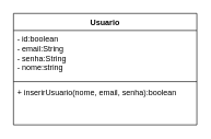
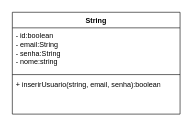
- <mxCell id="2" value="Usuario" style="swimlane;fontStyle=1;align=center;verticalAlign=top;childLayout=stackLayout;horizontal=1;startSize=26;horizontalStack=0;resizeParent=1;resizeParentMax=0;resizeLast=0;collapsible=1;marginBottom=0;whiteSpace=wrap;html=1;" vertex="1" parent="1"><mxGeometry x="20" y="20" width="280" height="170" as="geometry" /></mxCell>
+ <mxCell id="2" value="String" style="swimlane;fontStyle=1;align=center;verticalAlign=top;childLayout=stackLayout;horizontal=1;startSize=26;horizontalStack=0;resizeParent=1;resizeParentMax=0;resizeLast=0;collapsible=1;marginBottom=0;whiteSpace=wrap;html=1;" vertex="1" parent="1"><mxGeometry x="20" y="20" width="280" height="170" as="geometry" /></mxCell>
- <mxCell id="5" value="+ inserirUsuario(nome, email, senha):boolean" style="text;strokeColor=none;fillColor=none;align=left;verticalAlign=top;spacingLeft=4;spacingRight=4;overflow=hidden;rotatable=0;points=[[0,0.5],[1,0.5]];portConstraint=eastwest;whiteSpace=wrap;html=1;" vertex="1" parent="2"><mxGeometry y="108" width="280" height="62" as="geometry" /></mxCell>
+ <mxCell id="5" value="+ inserirUsuario(string, email, senha):boolean" style="text;strokeColor=none;fillColor=none;align=left;verticalAlign=top;spacingLeft=4;spacingRight=4;overflow=hidden;rotatable=0;points=[[0,0.5],[1,0.5]];portConstraint=eastwest;whiteSpace=wrap;html=1;" vertex="1" parent="2"><mxGeometry y="108" width="280" height="62" as="geometry" /></mxCell>
